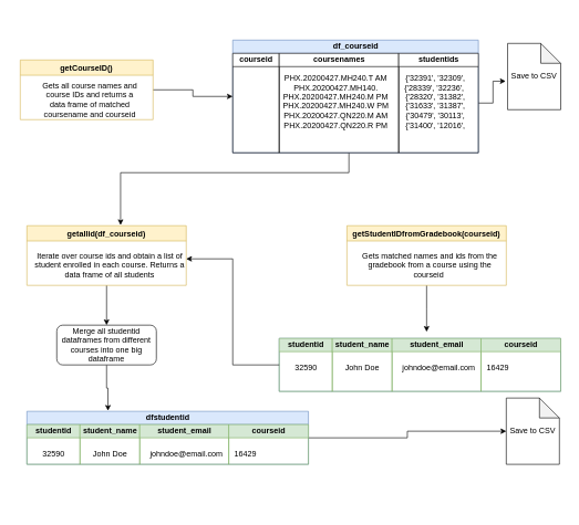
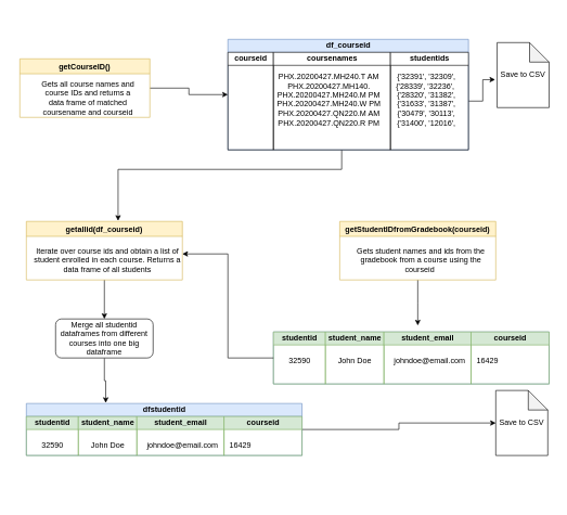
- <mxCell id="7" value="Gets matched names and ids from the gradebook from a course using the courseid&amp;nbsp;" style="text;html=1;strokeColor=none;fillColor=none;align=center;verticalAlign=middle;whiteSpace=wrap;rounded=0;" vertex="1" parent="6"><mxGeometry x="10" y="40" width="230" height="40" as="geometry" /></mxCell>
+ <mxCell id="7" value="Gets student names and ids from the gradebook from a course using the courseid&amp;nbsp;" style="text;html=1;strokeColor=none;fillColor=none;align=center;verticalAlign=middle;whiteSpace=wrap;rounded=0;" vertex="1" parent="6"><mxGeometry x="10" y="40" width="230" height="40" as="geometry" /></mxCell>
